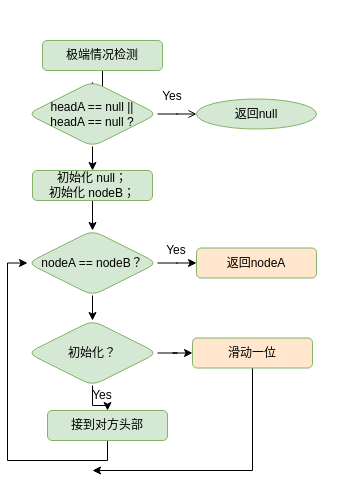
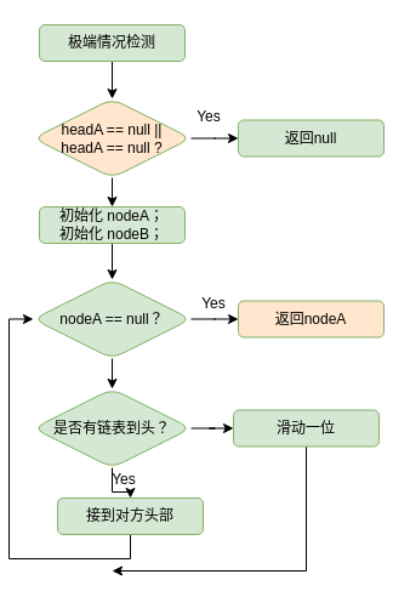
- <mxCell id="3" value="极端情况检测" style="rounded=1;whiteSpace=wrap;html=1;fillColor=#d5e8d4;strokeColor=#82b366;" vertex="1" parent="1"><mxGeometry x="35" y="40" width="120" height="30" as="geometry" /></mxCell>
+ <mxCell id="3" value="极端情况检测" style="rounded=1;whiteSpace=wrap;html=1;fillColor=#d5e8d4;strokeColor=#82b366;" vertex="1" parent="1"><mxGeometry x="25" y="20" width="120" height="30" as="geometry" /></mxCell>
- <mxCell id="6" value="&lt;span style=&quot;&quot;&gt;headA == null || &lt;br&gt;headA == null ?&lt;/span&gt;" style="rhombus;whiteSpace=wrap;html=1;fillColor=#d5e8d4;strokeColor=#82b366;rounded=1;" vertex="1" parent="1"><mxGeometry x="20" y="81" width="130" height="65" as="geometry" /></mxCell>
+ <mxCell id="6" value="&lt;span style=&quot;&quot;&gt;headA == null || &lt;br&gt;headA == null ?&lt;/span&gt;" style="rhombus;whiteSpace=wrap;html=1;fillColor=#ffe6cc;strokeColor=#82b366;rounded=1;" vertex="1" parent="1"><mxGeometry x="20" y="81" width="130" height="65" as="geometry" /></mxCell>
- <mxCell id="4" value="" style="edgeStyle=orthogonalEdgeStyle;rounded=0;orthogonalLoop=1;jettySize=auto;html=1;endArrow=open;" edge="1" parent="1" source="6" target="7"><mxGeometry relative="1" as="geometry" /></mxCell>
+ <mxCell id="4" value="" style="edgeStyle=orthogonalEdgeStyle;rounded=0;orthogonalLoop=1;jettySize=auto;html=1;" edge="1" parent="1" source="6" target="7"><mxGeometry relative="1" as="geometry" /></mxCell>
- <mxCell id="7" value="返回null" style="ellipse;whiteSpace=wrap;html=1;fillColor=#d5e8d4;strokeColor=#82b366;" vertex="1" parent="1"><mxGeometry x="189" y="98.5" width="120" height="30" as="geometry" /></mxCell>
+ <mxCell id="7" value="返回null" style="rounded=1;whiteSpace=wrap;html=1;fillColor=#d5e8d4;strokeColor=#82b366;" vertex="1" parent="1"><mxGeometry x="189" y="98.5" width="120" height="30" as="geometry" /></mxCell>
- <mxCell id="9" value="初始化 null；&lt;br&gt;初始化 nodeB；" style="rounded=1;whiteSpace=wrap;html=1;fillColor=#d5e8d4;strokeColor=#82b366;" vertex="1" parent="1"><mxGeometry x="25" y="170" width="120" height="30" as="geometry" /></mxCell>
+ <mxCell id="9" value="初始化 nodeA；&lt;br&gt;初始化 nodeB；" style="rounded=1;whiteSpace=wrap;html=1;fillColor=#d5e8d4;strokeColor=#82b366;" vertex="1" parent="1"><mxGeometry x="25" y="170" width="120" height="30" as="geometry" /></mxCell>
- <mxCell id="12" value="nodeA == nodeB？" style="rhombus;whiteSpace=wrap;html=1;fillColor=#d5e8d4;strokeColor=#82b366;rounded=1;" vertex="1" parent="1"><mxGeometry x="20" y="230" width="130" height="65" as="geometry" /></mxCell>
+ <mxCell id="12" value="nodeA == null？" style="rhombus;whiteSpace=wrap;html=1;fillColor=#d5e8d4;strokeColor=#82b366;rounded=1;" vertex="1" parent="1"><mxGeometry x="20" y="230" width="130" height="65" as="geometry" /></mxCell>
- <mxCell id="22" value="滑动一位" style="rounded=1;whiteSpace=wrap;html=1;fillColor=#ffe6cc;strokeColor=#82b366;" vertex="1" parent="1"><mxGeometry x="185" y="337.5" width="120" height="30" as="geometry" /></mxCell>
+ <mxCell id="22" value="滑动一位" style="rounded=1;whiteSpace=wrap;html=1;fillColor=#d5e8d4;strokeColor=#82b366;" vertex="1" parent="1"><mxGeometry x="185" y="337.5" width="120" height="30" as="geometry" /></mxCell>
- <mxCell id="16" value="初始化？" style="rhombus;whiteSpace=wrap;html=1;fillColor=#d5e8d4;strokeColor=#82b366;rounded=1;" vertex="1" parent="1"><mxGeometry x="20" y="320" width="130" height="65" as="geometry" /></mxCell>
+ <mxCell id="16" value="是否有链表到头？" style="rhombus;whiteSpace=wrap;html=1;fillColor=#d5e8d4;strokeColor=#82b366;rounded=1;" vertex="1" parent="1"><mxGeometry x="20" y="320" width="130" height="65" as="geometry" /></mxCell>
